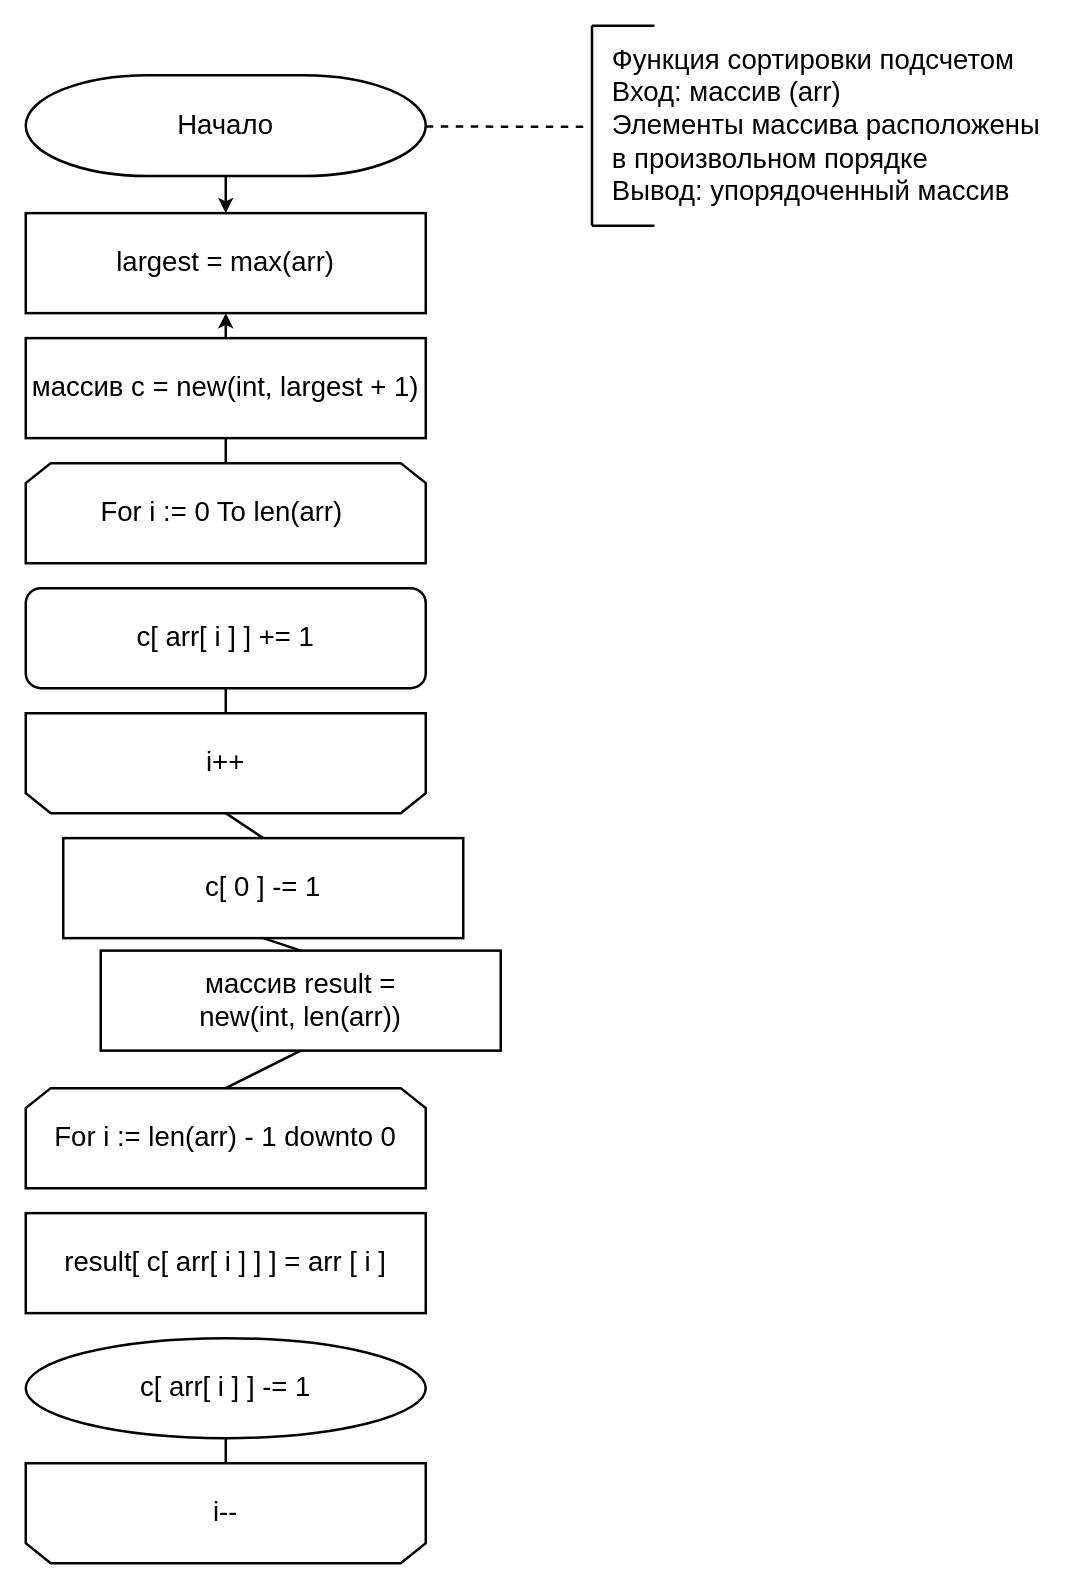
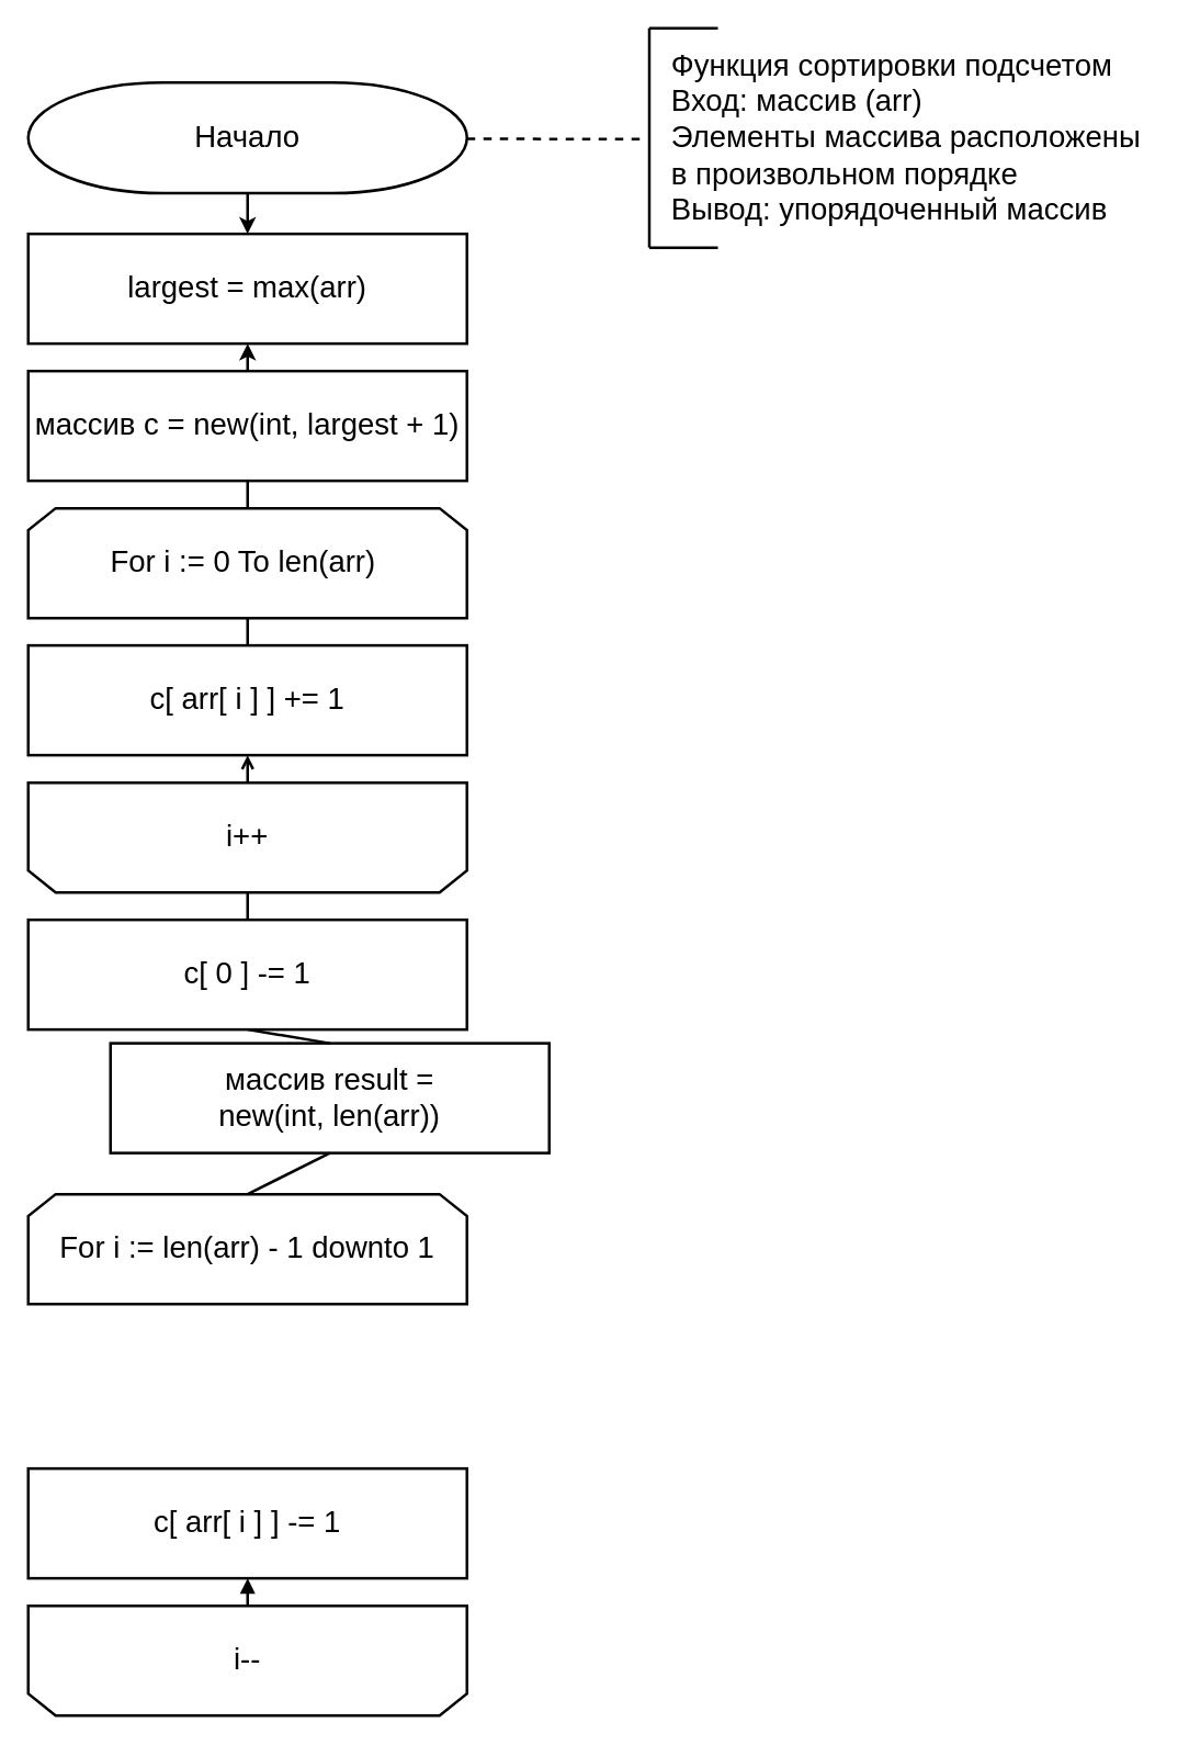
+ <mxCell id="22" value="" style="endArrow=none;html=1;rounded=0;strokeWidth=2;fontSize=22;entryX=0.5;entryY=1;entryDx=0;entryDy=0;exitX=0.5;exitY=0;exitDx=0;exitDy=0;" edge="1" parent="1" source="13" target="10"><mxGeometry width="50" height="50" relative="1" as="geometry"><mxPoint x="200" y="390" as="sourcePoint" /><mxPoint x="200" y="370" as="targetPoint" /></mxGeometry></mxCell>
- <mxCell id="13" value="c[ arr[ i ] ] += 1" style="whiteSpace=wrap;html=1;strokeWidth=2;fontSize=22;rounded=1;" vertex="1" parent="1"><mxGeometry x="20" y="470" width="320" height="80" as="geometry" /></mxCell>
+ <mxCell id="13" value="c[ arr[ i ] ] += 1" style="rounded=0;whiteSpace=wrap;html=1;strokeWidth=2;fontSize=22;" vertex="1" parent="1"><mxGeometry x="20" y="470" width="320" height="80" as="geometry" /></mxCell>
- <mxCell id="23" value="" style="endArrow=none;html=1;rounded=0;strokeWidth=2;fontSize=22;entryX=0.5;entryY=1;entryDx=0;entryDy=0;exitX=0.5;exitY=1;exitDx=0;exitDy=0;" edge="1" parent="1" source="14" target="13"><mxGeometry width="50" height="50" relative="1" as="geometry"><mxPoint x="210" y="400" as="sourcePoint" /><mxPoint x="210" y="380" as="targetPoint" /></mxGeometry></mxCell>
+ <mxCell id="23" value="" style="endArrow=open;html=1;rounded=0;strokeWidth=2;fontSize=22;entryX=0.5;entryY=1;entryDx=0;entryDy=0;exitX=0.5;exitY=1;exitDx=0;exitDy=0;" edge="1" parent="1" source="14" target="13"><mxGeometry width="50" height="50" relative="1" as="geometry"><mxPoint x="210" y="400" as="sourcePoint" /><mxPoint x="210" y="380" as="targetPoint" /></mxGeometry></mxCell>
- <mxCell id="15" value="c[ 0 ] -= 1" style="rounded=0;whiteSpace=wrap;html=1;strokeWidth=2;fontSize=22;" vertex="1" parent="1"><mxGeometry x="50" y="670" width="320" height="80" as="geometry" /></mxCell>
+ <mxCell id="15" value="c[ 0 ] -= 1" style="rounded=0;whiteSpace=wrap;html=1;strokeWidth=2;fontSize=22;" vertex="1" parent="1"><mxGeometry x="20" y="670" width="320" height="80" as="geometry" /></mxCell>
- <mxCell id="17" value="&lt;span style=&quot;font-size: 22px;&quot;&gt;&lt;font style=&quot;font-size: 22px&quot;&gt;For i := len(arr) - 1 downto 0&lt;/font&gt;&lt;/span&gt;" style="shape=loopLimit;whiteSpace=wrap;html=1;fontSize=22;strokeWidth=2;" vertex="1" parent="1"><mxGeometry x="20" y="870" width="320" height="80" as="geometry" /></mxCell>
+ <mxCell id="17" value="&lt;span style=&quot;font-size: 22px;&quot;&gt;&lt;font style=&quot;font-size: 22px&quot;&gt;For i := len(arr) - 1 downto 1&lt;/font&gt;&lt;/span&gt;" style="shape=loopLimit;whiteSpace=wrap;html=1;fontSize=22;strokeWidth=2;" vertex="1" parent="1"><mxGeometry x="20" y="870" width="320" height="80" as="geometry" /></mxCell>
- <mxCell id="19" value="result[ c[ arr[ i ] ] ] = arr [ i ]" style="rounded=0;whiteSpace=wrap;html=1;strokeWidth=2;fontSize=22;" vertex="1" parent="1"><mxGeometry x="20" y="970" width="320" height="80" as="geometry" /></mxCell>
- <mxCell id="20" value="c[ arr[ i ] ] -= 1" style="ellipse;whiteSpace=wrap;html=1;strokeWidth=2;fontSize=22;" vertex="1" parent="1"><mxGeometry x="20" y="1070" width="320" height="80" as="geometry" /></mxCell>
+ <mxCell id="20" value="c[ arr[ i ] ] -= 1" style="rounded=0;whiteSpace=wrap;html=1;strokeWidth=2;fontSize=22;" vertex="1" parent="1"><mxGeometry x="20" y="1070" width="320" height="80" as="geometry" /></mxCell>
- <mxCell id="27" value="" style="endArrow=none;html=1;rounded=0;strokeWidth=2;fontSize=22;entryX=0.5;entryY=1;entryDx=0;entryDy=0;" edge="1" parent="1" source="18" target="20"><mxGeometry width="50" height="50" relative="1" as="geometry"><mxPoint x="220" y="810" as="sourcePoint" /><mxPoint x="220" y="790" as="targetPoint" /></mxGeometry></mxCell>
+ <mxCell id="27" value="" style="endArrow=block;html=1;rounded=0;strokeWidth=2;fontSize=22;entryX=0.5;entryY=1;entryDx=0;entryDy=0;" edge="1" parent="1" source="18" target="20"><mxGeometry width="50" height="50" relative="1" as="geometry"><mxPoint x="220" y="810" as="sourcePoint" /><mxPoint x="220" y="790" as="targetPoint" /></mxGeometry></mxCell>
